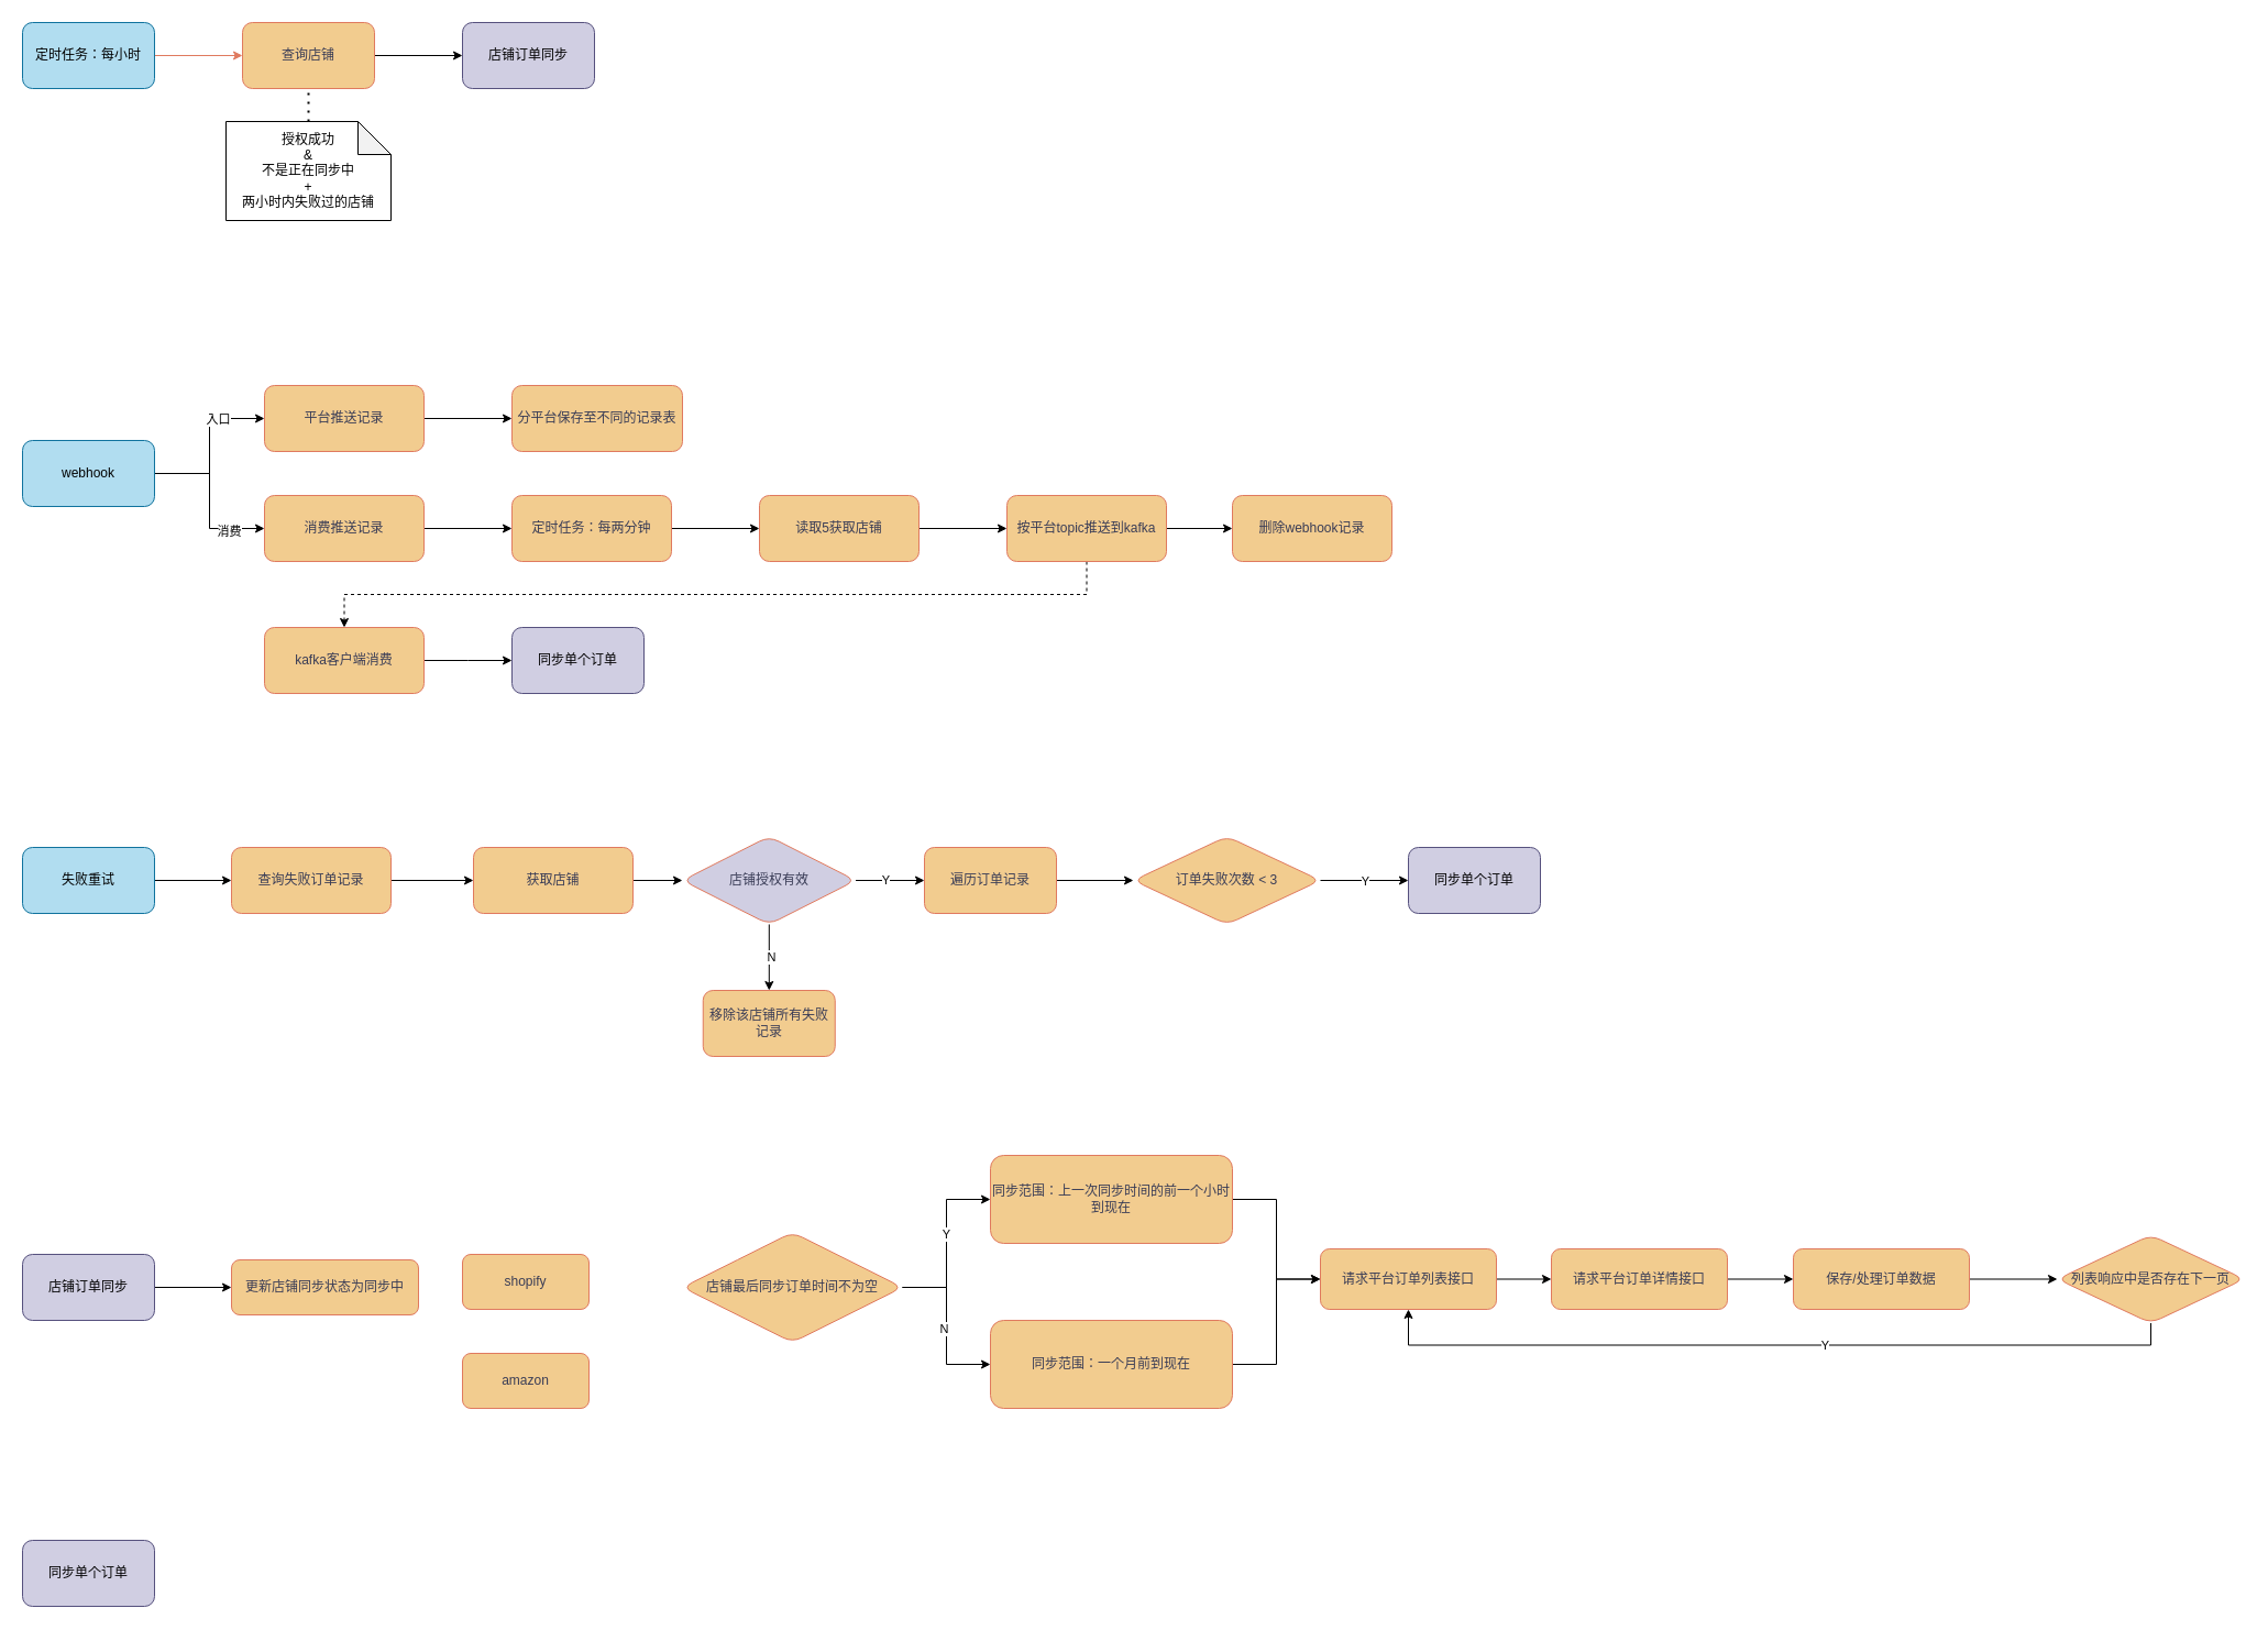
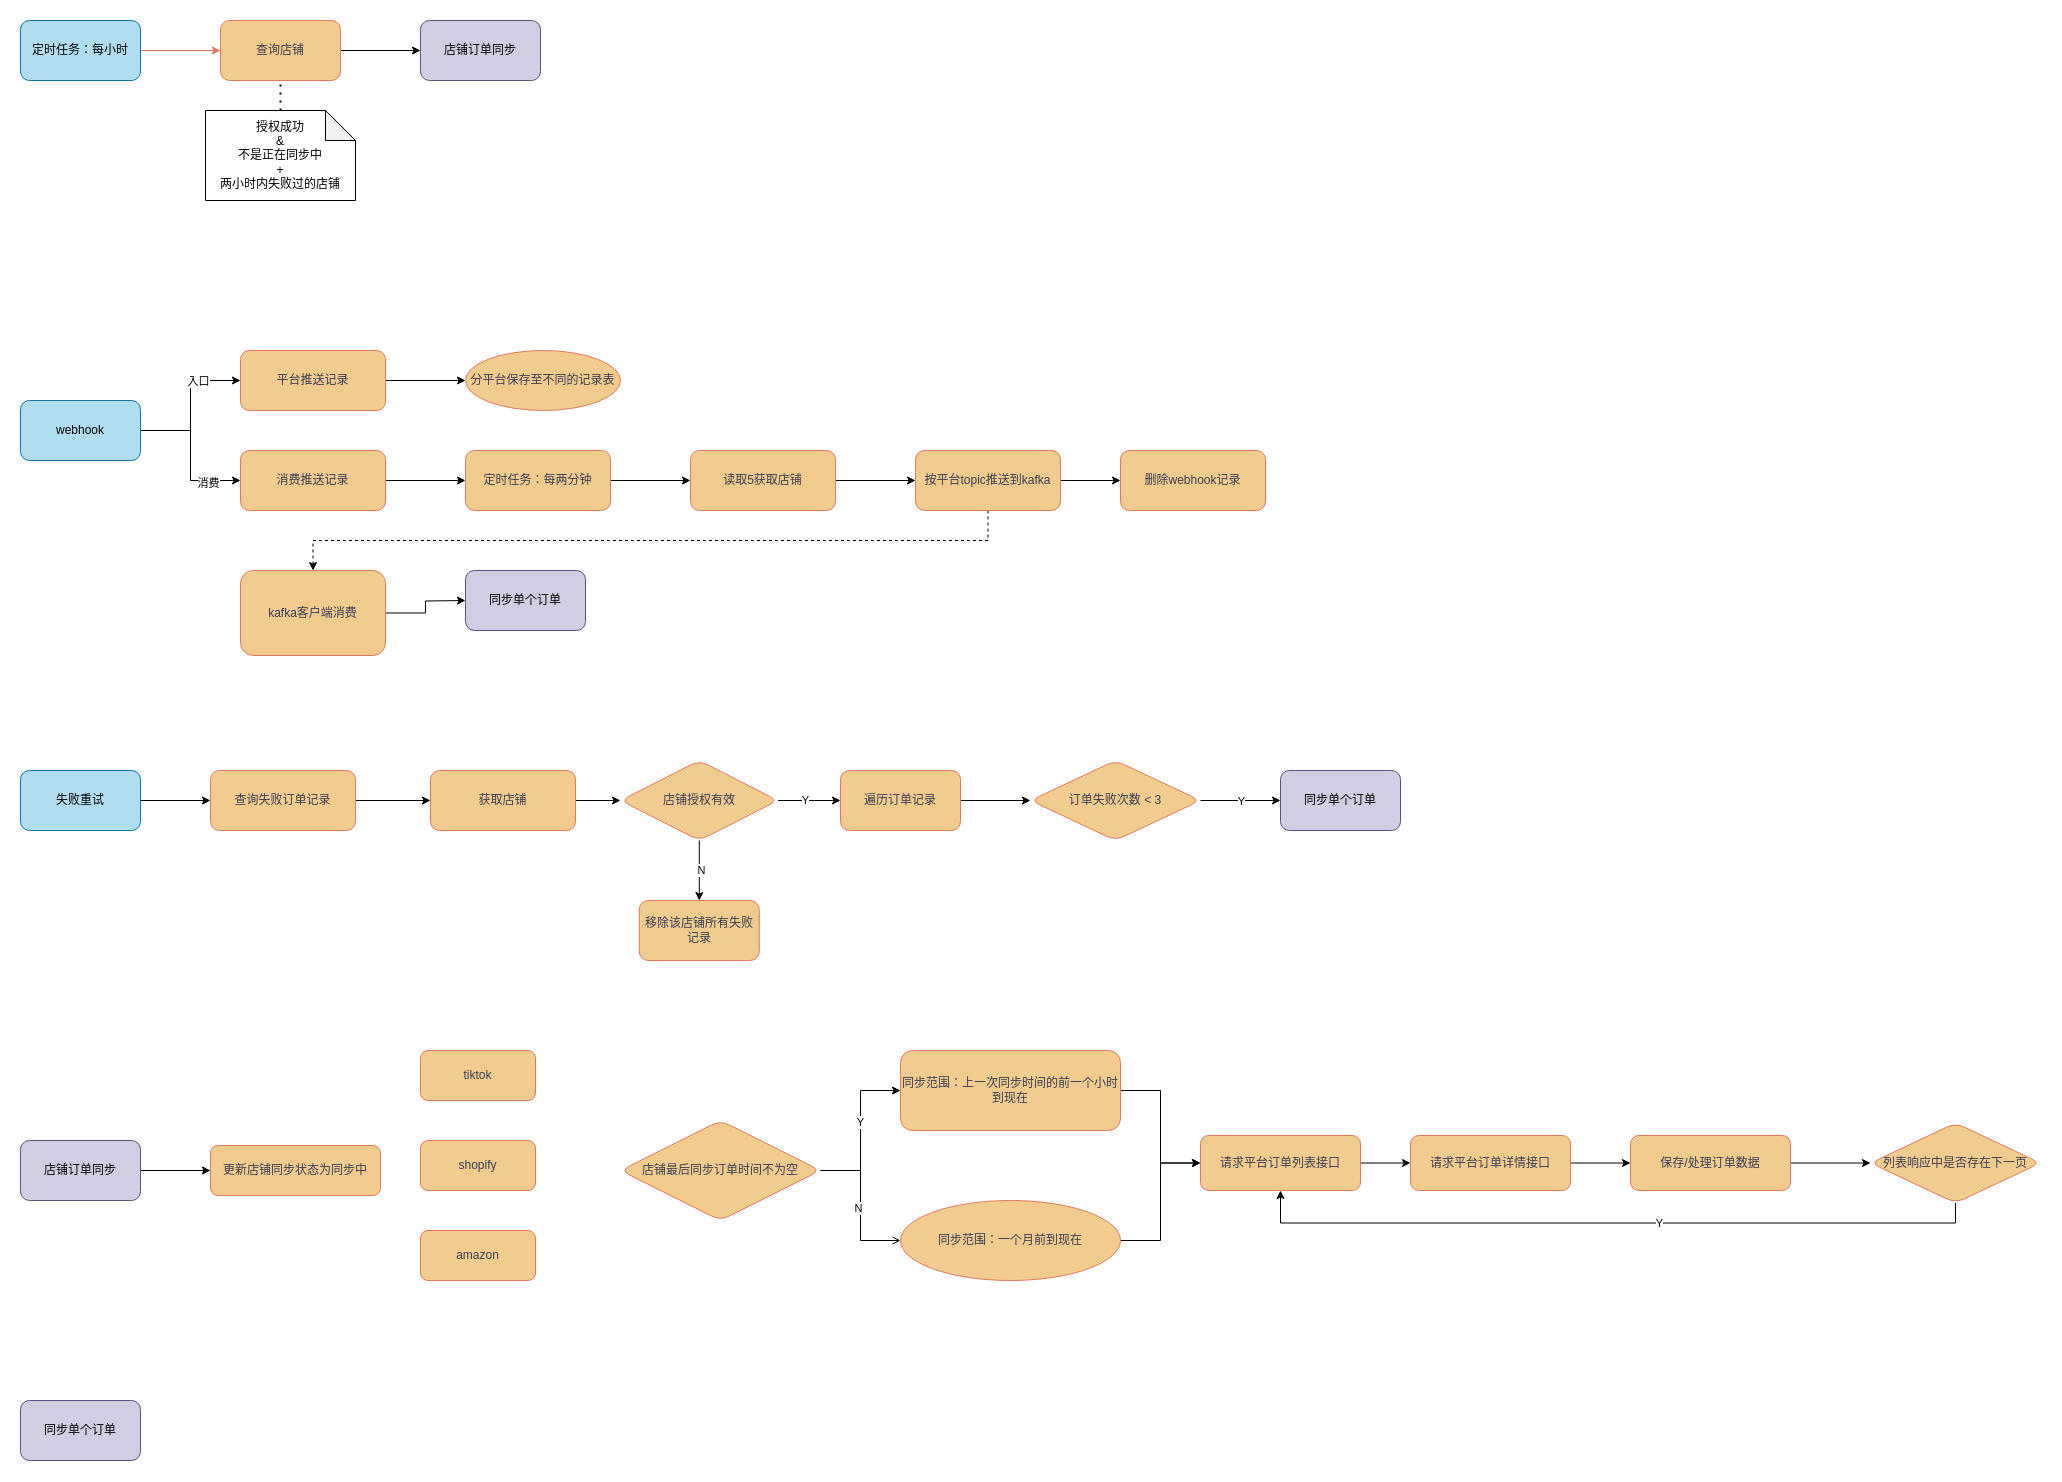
- <mxCell id="36" value="分平台保存至不同的记录表" style="rounded=1;whiteSpace=wrap;html=1;labelBackgroundColor=none;fillColor=#F2CC8F;strokeColor=#E07A5F;fontColor=#393C56;" parent="1" vertex="1"><mxGeometry x="465" y="350" width="155" height="60" as="geometry" /></mxCell>
+ <mxCell id="36" value="分平台保存至不同的记录表" style="ellipse;whiteSpace=wrap;html=1;labelBackgroundColor=none;fillColor=#F2CC8F;strokeColor=#E07A5F;fontColor=#393C56;" parent="1" vertex="1"><mxGeometry x="465" y="350" width="155" height="60" as="geometry" /></mxCell>
- <mxCell id="46" value="kafka客户端消费" style="rounded=1;whiteSpace=wrap;html=1;labelBackgroundColor=none;fillColor=#F2CC8F;strokeColor=#E07A5F;fontColor=#393C56;" parent="1" vertex="1"><mxGeometry x="240" y="570" width="145" height="60" as="geometry" /></mxCell>
+ <mxCell id="46" value="kafka客户端消费" style="rounded=1;whiteSpace=wrap;html=1;labelBackgroundColor=none;fillColor=#F2CC8F;strokeColor=#E07A5F;fontColor=#393C56;" parent="1" vertex="1"><mxGeometry x="240" y="570" width="145" height="85" as="geometry" /></mxCell>
- <mxCell id="22" value="店铺授权有效" style="rhombus;whiteSpace=wrap;html=1;fillColor=#d0cee2;strokeColor=#E07A5F;fontColor=#393C56;rounded=1;labelBackgroundColor=none;" parent="1" vertex="1"><mxGeometry x="620" y="760" width="157.5" height="80" as="geometry" /></mxCell>
+ <mxCell id="22" value="店铺授权有效" style="rhombus;whiteSpace=wrap;html=1;fillColor=#F2CC8F;strokeColor=#E07A5F;fontColor=#393C56;rounded=1;labelBackgroundColor=none;" parent="1" vertex="1"><mxGeometry x="620" y="760" width="157.5" height="80" as="geometry" /></mxCell>
+ <mxCell id="52" value="tiktok" style="rounded=1;whiteSpace=wrap;html=1;labelBackgroundColor=none;fillColor=#F2CC8F;strokeColor=#E07A5F;fontColor=#393C56;" parent="1" vertex="1"><mxGeometry x="420" y="1050" width="115" height="50" as="geometry" /></mxCell>
- <mxCell id="57" style="edgeStyle=orthogonalEdgeStyle;rounded=0;orthogonalLoop=1;jettySize=auto;html=1;exitX=1;exitY=0.5;exitDx=0;exitDy=0;entryX=0;entryY=0.5;entryDx=0;entryDy=0;" parent="1" source="59" target="63" edge="1"><mxGeometry relative="1" as="geometry" /></mxCell>
+ <mxCell id="57" style="edgeStyle=orthogonalEdgeStyle;rounded=0;orthogonalLoop=1;jettySize=auto;html=1;exitX=1;exitY=0.5;exitDx=0;exitDy=0;entryX=0;entryY=0.5;entryDx=0;entryDy=0;endArrow=open;" parent="1" source="59" target="63" edge="1"><mxGeometry relative="1" as="geometry" /></mxCell>
- <mxCell id="63" value="同步范围：一个月前到现在" style="whiteSpace=wrap;html=1;fillColor=#F2CC8F;strokeColor=#E07A5F;fontColor=#393C56;rounded=1;labelBackgroundColor=none;" parent="1" vertex="1"><mxGeometry x="900" y="1200" width="220" height="80" as="geometry" /></mxCell>
+ <mxCell id="63" value="同步范围：一个月前到现在" style="ellipse;whiteSpace=wrap;html=1;fillColor=#F2CC8F;strokeColor=#E07A5F;fontColor=#393C56;labelBackgroundColor=none;" parent="1" vertex="1"><mxGeometry x="900" y="1200" width="220" height="80" as="geometry" /></mxCell>
